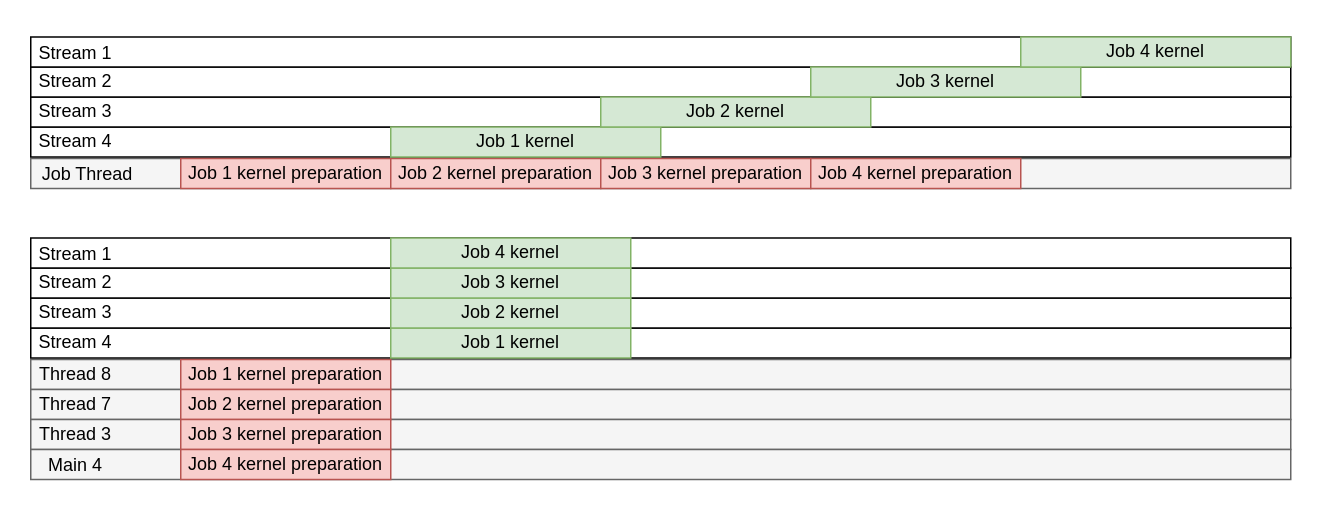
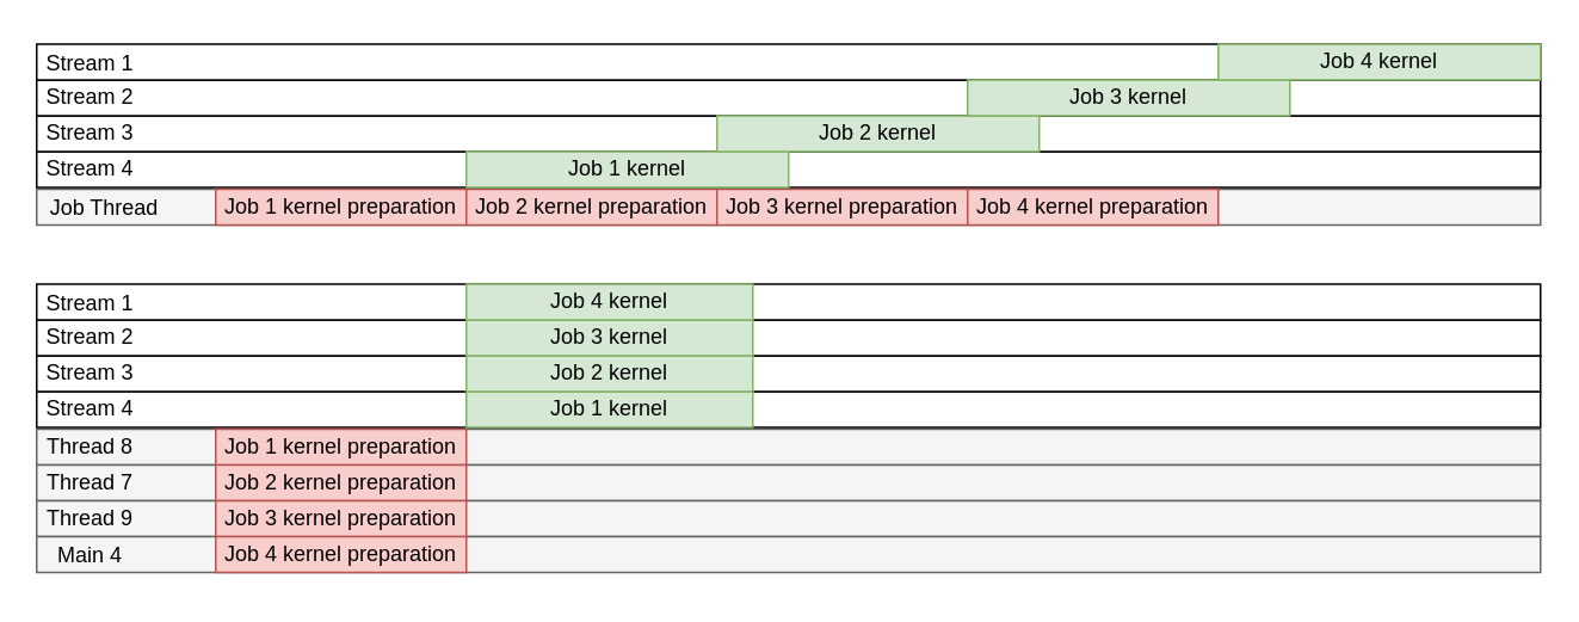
- <mxCell id="42" value="Thread 3" style="text;html=1;strokeColor=none;fillColor=none;align=center;verticalAlign=middle;whiteSpace=wrap;rounded=0;" vertex="1" parent="1"><mxGeometry y="274" width="60" height="30" as="geometry" x="20" /></mxCell>
+ <mxCell id="42" value="Thread 9" style="text;html=1;strokeColor=none;fillColor=none;align=center;verticalAlign=middle;whiteSpace=wrap;rounded=0;" vertex="1" parent="1"><mxGeometry y="274" width="60" height="30" as="geometry" x="20" /></mxCell>
